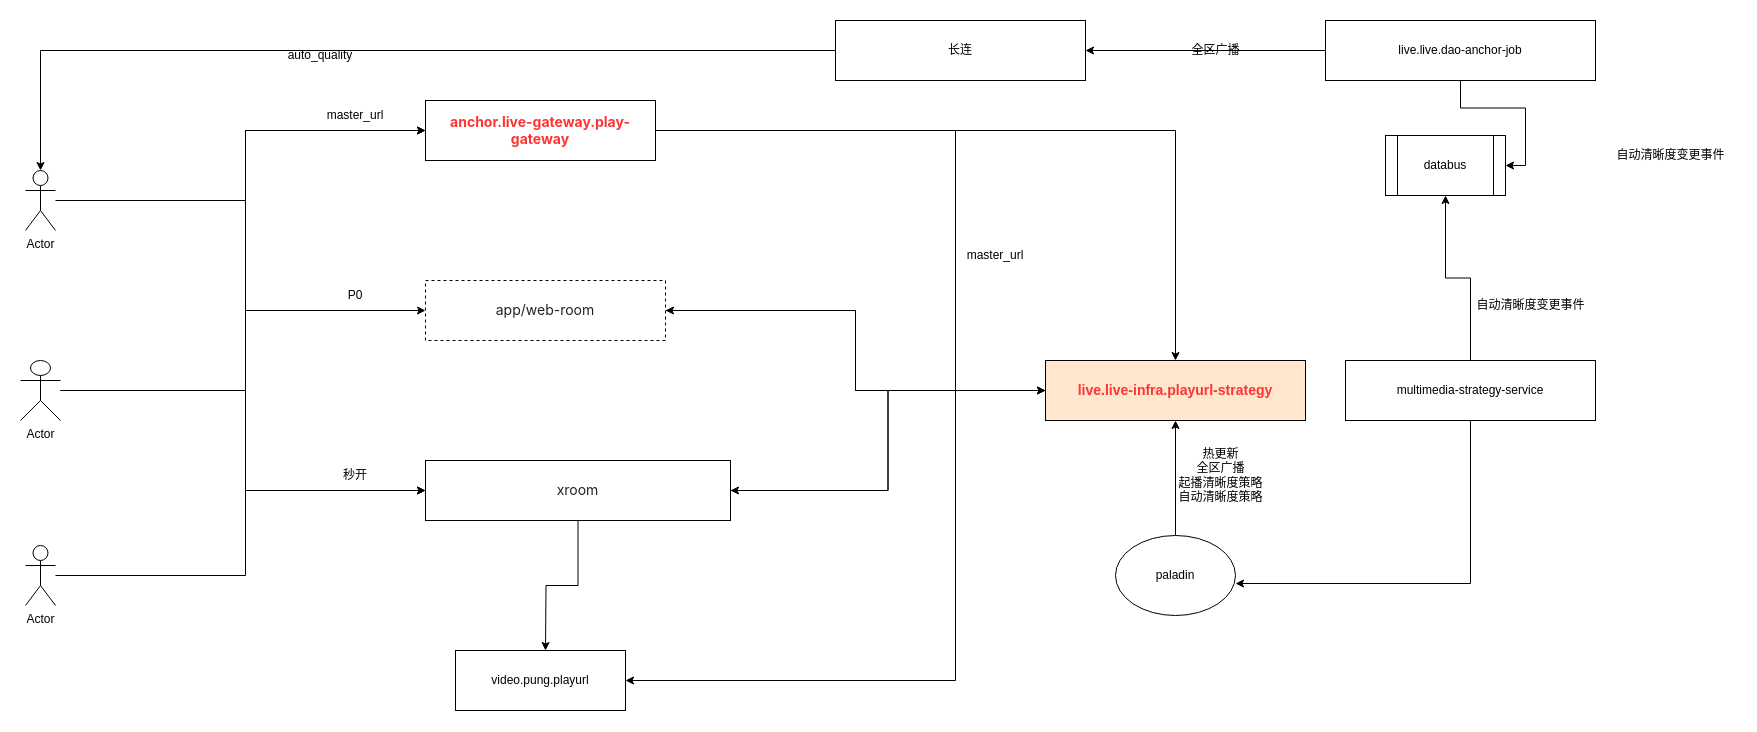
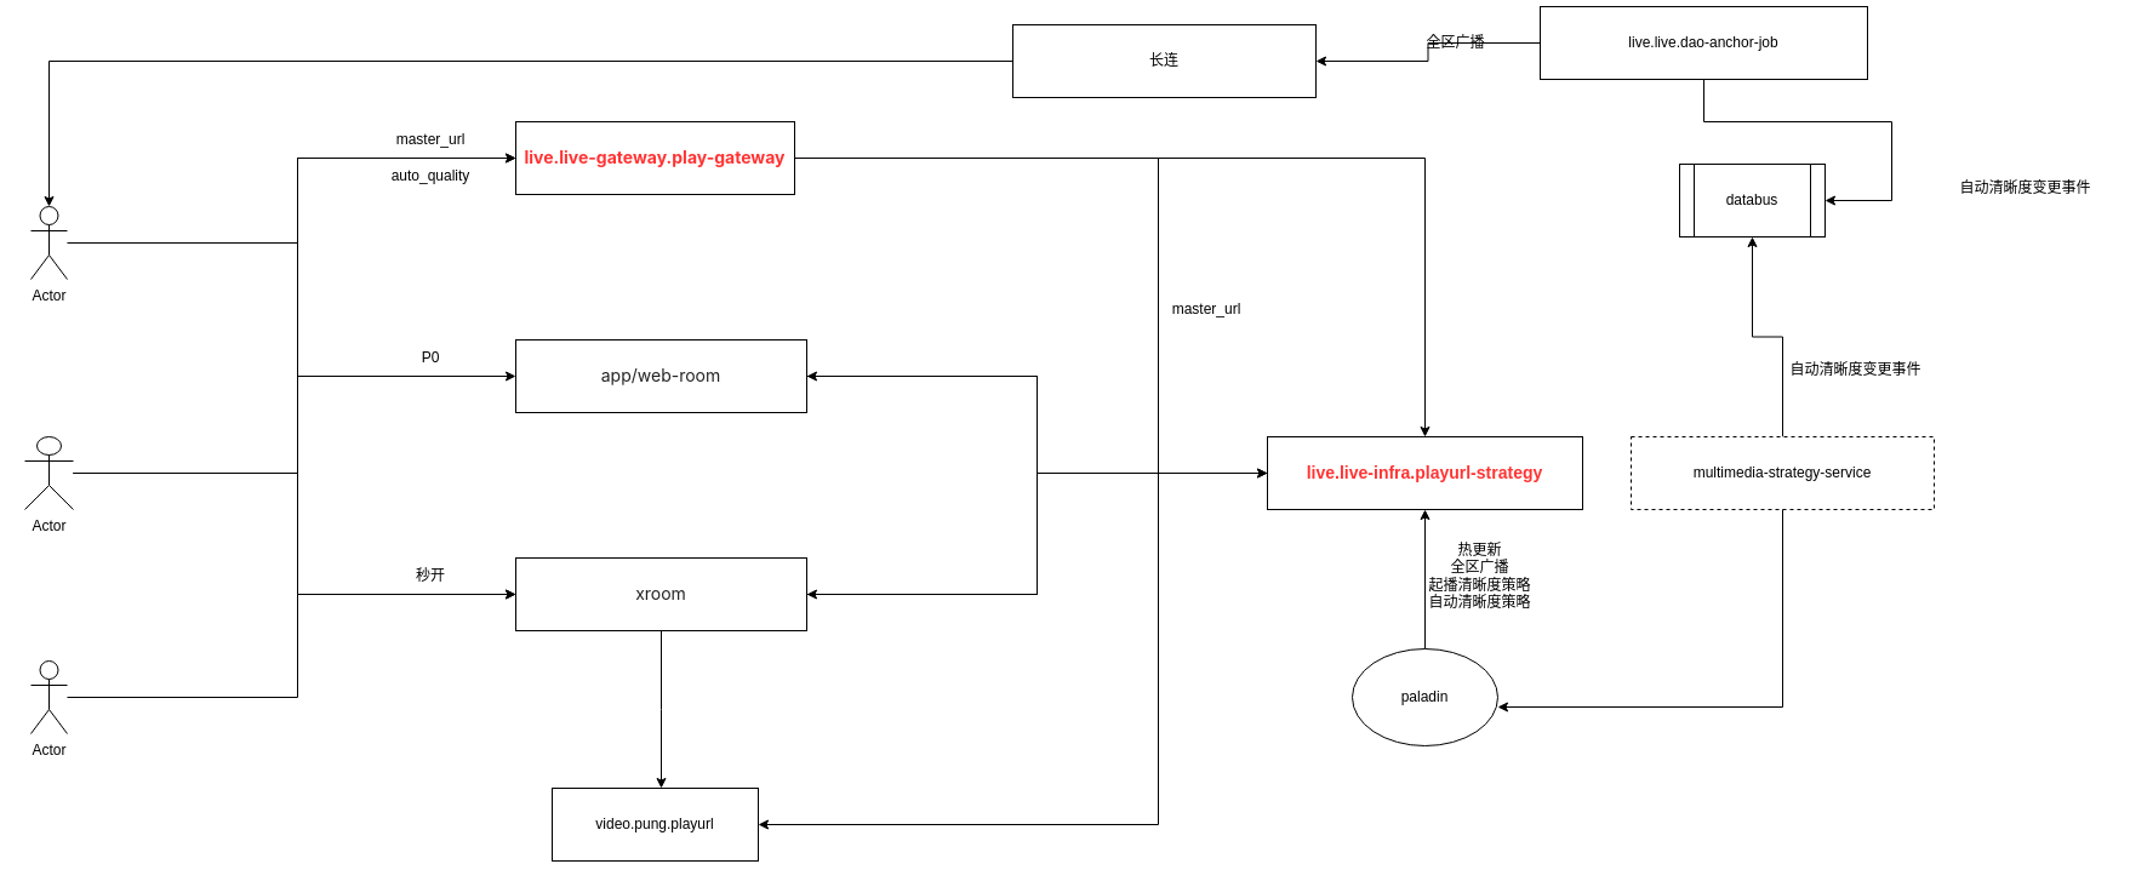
- <mxCell id="41" value="全区广播" style="text;html=1;align=center;verticalAlign=middle;resizable=0;points=[];autosize=1;strokeColor=none;fillColor=none;" vertex="1" parent="1"><mxGeometry x="1180" y="35" width="70" height="30" as="geometry" /></mxCell>
+ <mxCell id="41" value="全区广播" style="text;html=1;align=center;verticalAlign=middle;resizable=0;points=[];autosize=1;strokeColor=none;fillColor=none;" vertex="1" parent="1"><mxGeometry x="1165" y="20" width="70" height="30" as="geometry" /></mxCell>
- <mxCell id="35" value="live.live.dao-anchor-job" style="rounded=0;whiteSpace=wrap;html=1;" vertex="1" parent="1"><mxGeometry x="1325" y="20" width="270" height="60" as="geometry" /></mxCell>
+ <mxCell id="35" value="live.live.dao-anchor-job" style="rounded=0;whiteSpace=wrap;html=1;" vertex="1" parent="1"><mxGeometry x="1270" y="5" width="270" height="60" as="geometry" /></mxCell>
- <mxCell id="25" value="auto_quality" style="text;strokeColor=none;align=center;fillColor=none;html=1;verticalAlign=middle;whiteSpace=wrap;rounded=0;" vertex="1" parent="1"><mxGeometry x="290" y="40" width="60" height="30" as="geometry" /></mxCell>
+ <mxCell id="25" value="auto_quality" style="text;strokeColor=none;align=center;fillColor=none;html=1;verticalAlign=middle;whiteSpace=wrap;rounded=0;" vertex="1" parent="1"><mxGeometry x="325" y="130" width="60" height="30" as="geometry" /></mxCell>
- <mxCell id="4" value="&lt;span style=&quot;font-family: -apple-system, &amp;quot;system-ui&amp;quot;, &amp;quot;Segoe UI&amp;quot;, Roboto, &amp;quot;Helvetica Neue&amp;quot;, Arial, &amp;quot;Noto Sans&amp;quot;, sans-serif, &amp;quot;Apple Color Emoji&amp;quot;, &amp;quot;Segoe UI Emoji&amp;quot;, &amp;quot;Segoe UI Symbol&amp;quot;, &amp;quot;Noto Color Emoji&amp;quot;; font-size: 14px; text-align: start; background-color: light-dark(#ffffff, var(--ge-dark-color, #121212));&quot;&gt;&lt;b style=&quot;&quot;&gt;&lt;font style=&quot;color: rgb(255, 51, 51);&quot;&gt;anchor.live-gateway.play-gateway&lt;/font&gt;&lt;/b&gt;&lt;/span&gt;" style="rounded=0;whiteSpace=wrap;html=1;" parent="1" vertex="1"><mxGeometry x="425" y="100" width="230" height="60" as="geometry" /></mxCell>
+ <mxCell id="4" value="&lt;span style=&quot;font-family: -apple-system, &amp;quot;system-ui&amp;quot;, &amp;quot;Segoe UI&amp;quot;, Roboto, &amp;quot;Helvetica Neue&amp;quot;, Arial, &amp;quot;Noto Sans&amp;quot;, sans-serif, &amp;quot;Apple Color Emoji&amp;quot;, &amp;quot;Segoe UI Emoji&amp;quot;, &amp;quot;Segoe UI Symbol&amp;quot;, &amp;quot;Noto Color Emoji&amp;quot;; font-size: 14px; text-align: start; background-color: light-dark(#ffffff, var(--ge-dark-color, #121212));&quot;&gt;&lt;b style=&quot;&quot;&gt;&lt;font style=&quot;color: rgb(255, 51, 51);&quot;&gt;live.live-gateway.play-gateway&lt;/font&gt;&lt;/b&gt;&lt;/span&gt;" style="rounded=0;whiteSpace=wrap;html=1;" parent="1" vertex="1"><mxGeometry x="425" y="100" width="230" height="60" as="geometry" /></mxCell>
- <mxCell id="10" value="&lt;span style=&quot;color: rgb(34, 34, 34); font-family: -apple-system, &amp;quot;system-ui&amp;quot;, &amp;quot;Segoe UI&amp;quot;, Roboto, &amp;quot;Helvetica Neue&amp;quot;, Arial, &amp;quot;Noto Sans&amp;quot;, sans-serif, &amp;quot;Apple Color Emoji&amp;quot;, &amp;quot;Segoe UI Emoji&amp;quot;, &amp;quot;Segoe UI Symbol&amp;quot;, &amp;quot;Noto Color Emoji&amp;quot;; font-size: 14px; text-align: start; background-color: rgb(255, 255, 255);&quot;&gt;app/web-room&lt;/span&gt;" style="rounded=0;whiteSpace=wrap;html=1;dashed=1;" vertex="1" parent="1"><mxGeometry x="425" y="280" width="240" height="60" as="geometry" /></mxCell>
+ <mxCell id="10" value="&lt;span style=&quot;color: rgb(34, 34, 34); font-family: -apple-system, &amp;quot;system-ui&amp;quot;, &amp;quot;Segoe UI&amp;quot;, Roboto, &amp;quot;Helvetica Neue&amp;quot;, Arial, &amp;quot;Noto Sans&amp;quot;, sans-serif, &amp;quot;Apple Color Emoji&amp;quot;, &amp;quot;Segoe UI Emoji&amp;quot;, &amp;quot;Segoe UI Symbol&amp;quot;, &amp;quot;Noto Color Emoji&amp;quot;; font-size: 14px; text-align: start; background-color: rgb(255, 255, 255);&quot;&gt;app/web-room&lt;/span&gt;" style="rounded=0;whiteSpace=wrap;html=1;" vertex="1" parent="1"><mxGeometry x="425" y="280" width="240" height="60" as="geometry" /></mxCell>
- <mxCell id="7" value="&lt;font style=&quot;color: rgb(255, 51, 51);&quot;&gt;&lt;span style=&quot;font-size: 14px;&quot;&gt;&lt;b style=&quot;&quot;&gt;live.live-infra.playurl-strategy&lt;/b&gt;&lt;/span&gt;&lt;/font&gt;" style="rounded=0;whiteSpace=wrap;html=1;fillColor=#ffe6cc;" parent="1" vertex="1"><mxGeometry x="1045" y="360" width="260" height="60" as="geometry" /></mxCell>
+ <mxCell id="7" value="&lt;font style=&quot;color: rgb(255, 51, 51);&quot;&gt;&lt;span style=&quot;font-size: 14px;&quot;&gt;&lt;b style=&quot;&quot;&gt;live.live-infra.playurl-strategy&lt;/b&gt;&lt;/span&gt;&lt;/font&gt;" style="rounded=0;whiteSpace=wrap;html=1;" parent="1" vertex="1"><mxGeometry x="1045" y="360" width="260" height="60" as="geometry" /></mxCell>
- <mxCell id="31" value="multimedia-strategy-service" style="rounded=0;whiteSpace=wrap;html=1;" vertex="1" parent="1"><mxGeometry x="1345" y="360" width="250" height="60" as="geometry" /></mxCell>
+ <mxCell id="31" value="multimedia-strategy-service" style="rounded=0;whiteSpace=wrap;html=1;dashed=1;" vertex="1" parent="1"><mxGeometry x="1345" y="360" width="250" height="60" as="geometry" /></mxCell>
- <mxCell id="12" value="&lt;div style=&quot;text-align: start;&quot;&gt;&lt;font face=&quot;-apple-system, system-ui, Segoe UI, Roboto, Helvetica Neue, Arial, Noto Sans, sans-serif, Apple Color Emoji, Segoe UI Emoji, Segoe UI Symbol, Noto Color Emoji&quot; color=&quot;#222222&quot;&gt;&lt;span style=&quot;font-size: 14px; background-color: rgb(255, 255, 255);&quot;&gt;xroom&lt;/span&gt;&lt;/font&gt;&lt;/div&gt;" style="rounded=0;whiteSpace=wrap;html=1;" vertex="1" parent="1"><mxGeometry x="425" y="460" width="305" height="60" as="geometry" /></mxCell>
+ <mxCell id="12" value="&lt;div style=&quot;text-align: start;&quot;&gt;&lt;font face=&quot;-apple-system, system-ui, Segoe UI, Roboto, Helvetica Neue, Arial, Noto Sans, sans-serif, Apple Color Emoji, Segoe UI Emoji, Segoe UI Symbol, Noto Color Emoji&quot; color=&quot;#222222&quot;&gt;&lt;span style=&quot;font-size: 14px; background-color: rgb(255, 255, 255);&quot;&gt;xroom&lt;/span&gt;&lt;/font&gt;&lt;/div&gt;" style="rounded=0;whiteSpace=wrap;html=1;" vertex="1" parent="1"><mxGeometry x="425" y="460" width="240" height="60" as="geometry" /></mxCell>
